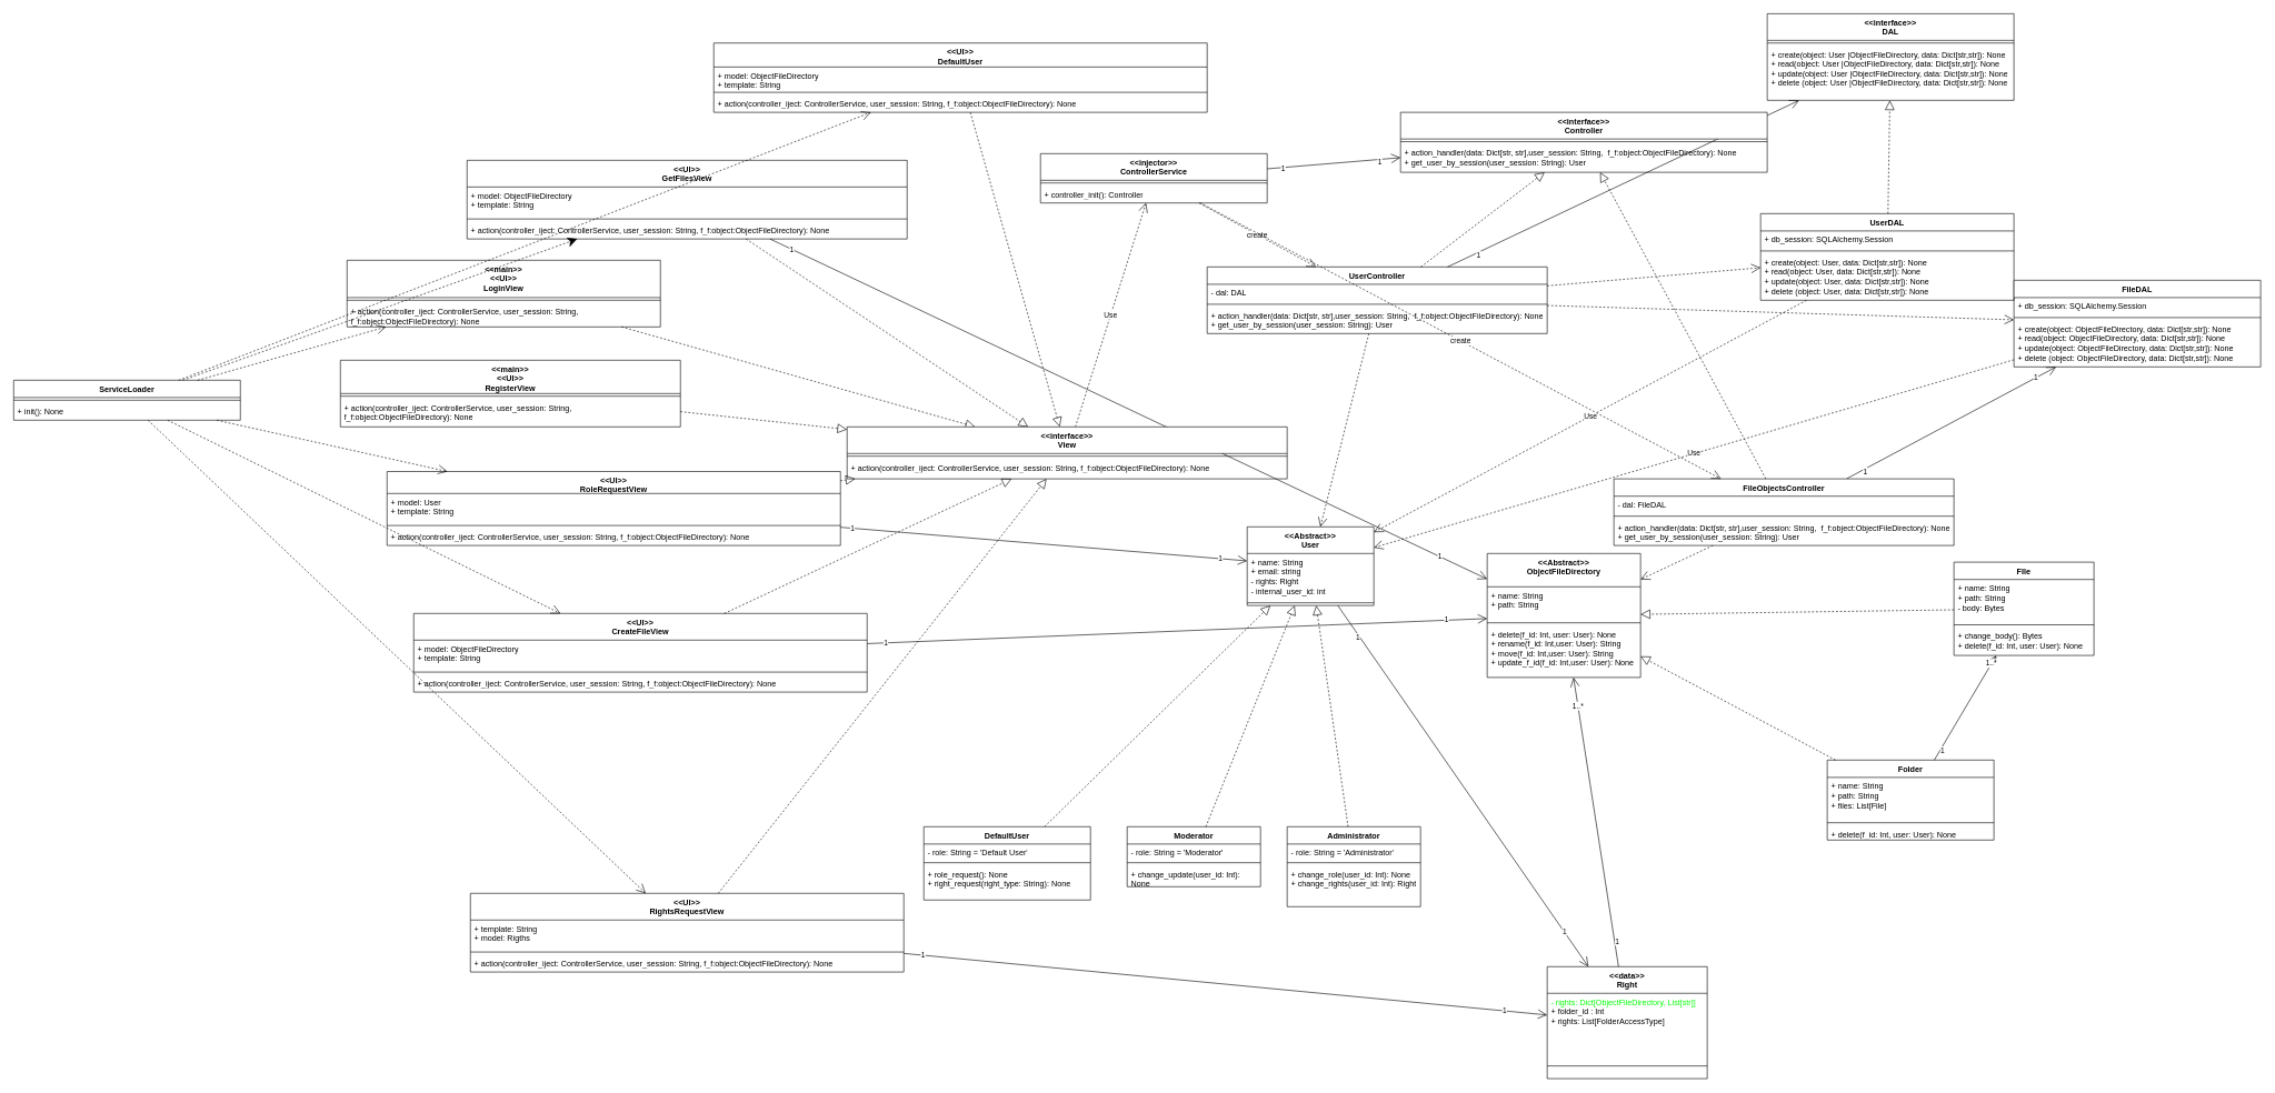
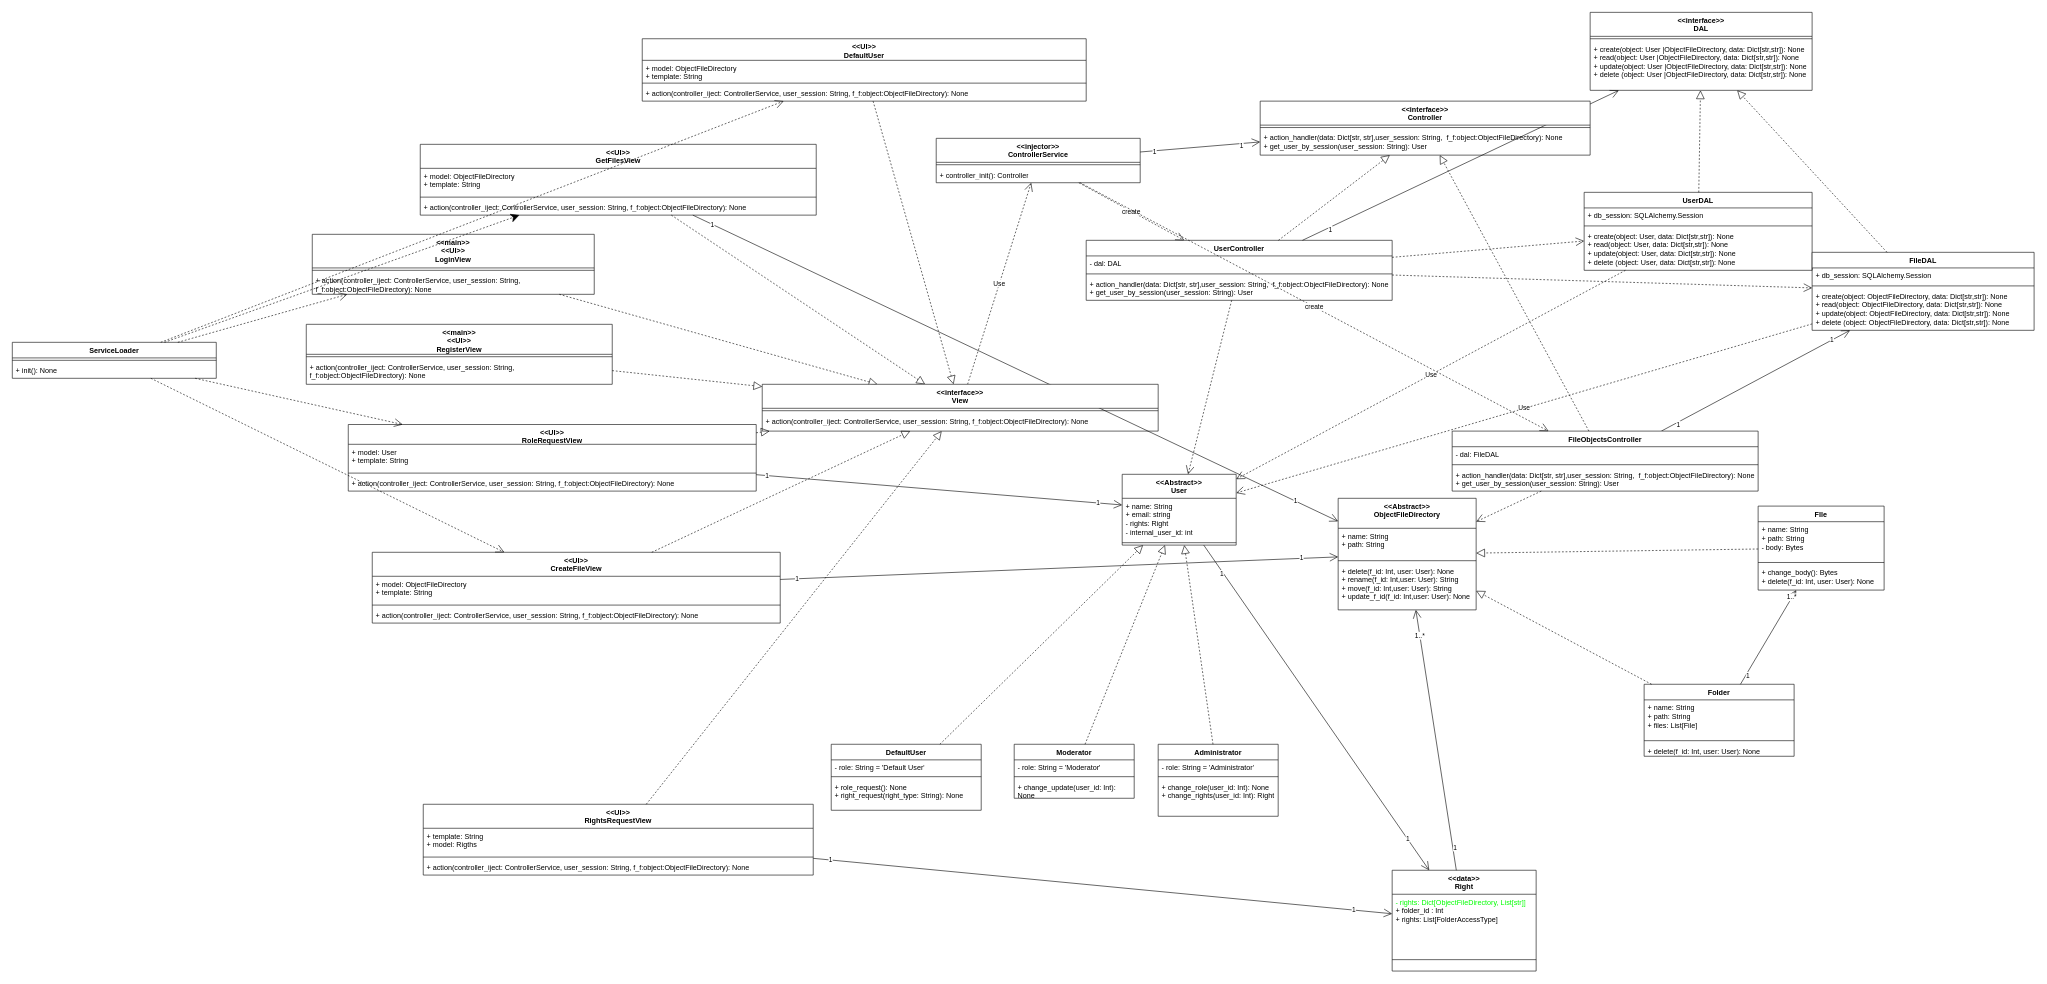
+ <mxCell id="69" value="" style="endArrow=block;dashed=1;endFill=0;endSize=12;html=1;rounded=0;" parent="1" source="64" target="57" edge="1"><mxGeometry width="160" relative="1" as="geometry"><mxPoint x="2688" y="310" as="sourcePoint" /><mxPoint x="2797" y="160" as="targetPoint" /></mxGeometry></mxCell>
- <mxCell id="149" value="" style="endArrow=open;endSize=12;dashed=1;html=1;rounded=0;" parent="1" source="141" target="98" edge="1"><mxGeometry width="160" relative="1" as="geometry"><mxPoint x="231" y="140" as="sourcePoint" /><mxPoint x="1050" y="940" as="targetPoint" /></mxGeometry></mxCell>
